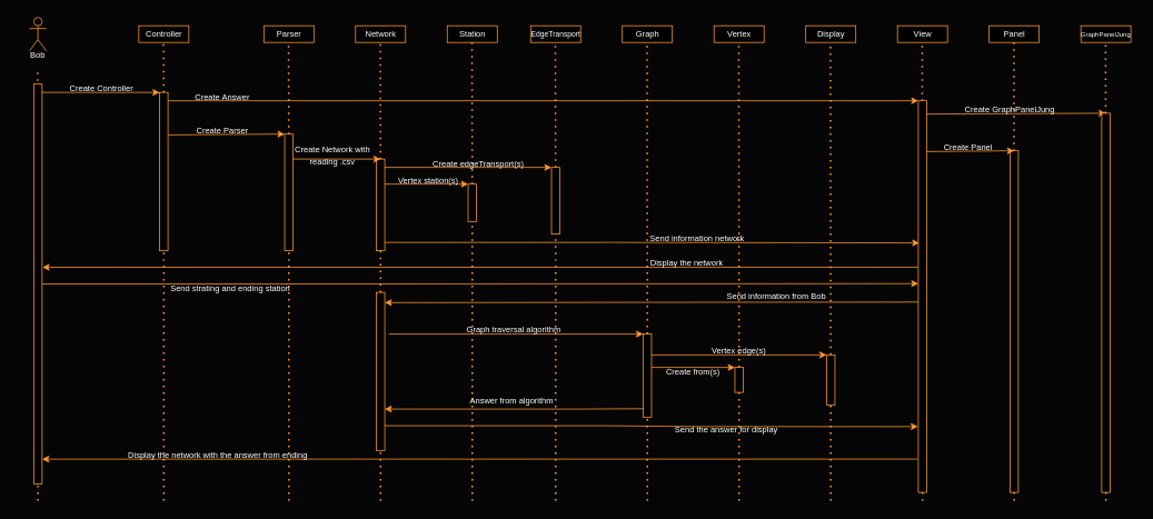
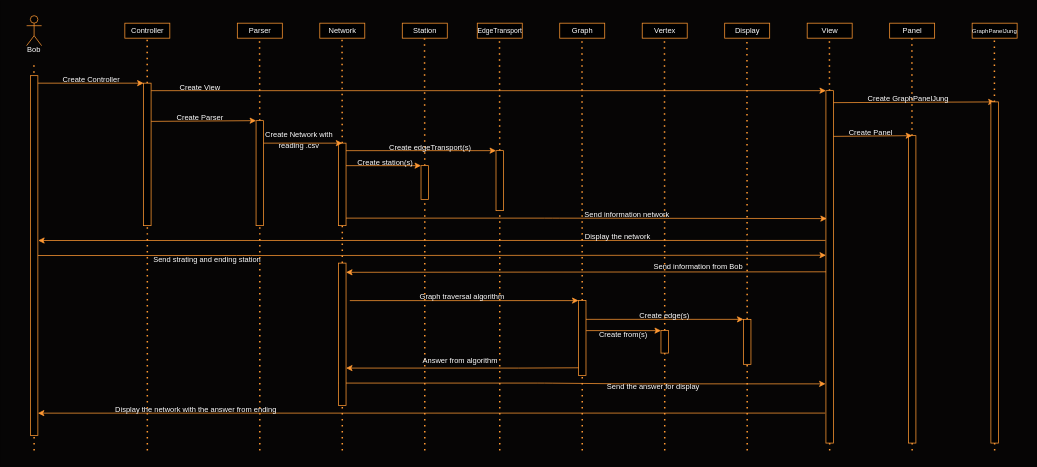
- <mxCell id="70" value="&lt;font style=&quot;font-size: 10px;&quot; color=&quot;#ffffff&quot;&gt;Create Answer&lt;/font&gt;" style="text;html=1;strokeColor=none;fillColor=none;align=center;verticalAlign=middle;whiteSpace=wrap;rounded=0;" vertex="1" parent="1"><mxGeometry x="208.5" y="110" width="115" height="10" as="geometry" /></mxCell>
+ <mxCell id="70" value="&lt;font style=&quot;font-size: 10px;&quot; color=&quot;#ffffff&quot;&gt;Create View&lt;/font&gt;" style="text;html=1;strokeColor=none;fillColor=none;align=center;verticalAlign=middle;whiteSpace=wrap;rounded=0;" vertex="1" parent="1"><mxGeometry x="208.5" y="110" width="115" height="10" as="geometry" /></mxCell>
- <mxCell id="73" value="&lt;font style=&quot;font-size: 10px;&quot; color=&quot;#ffffff&quot;&gt;Vertex station(s)&lt;/font&gt;" style="text;html=1;strokeColor=none;fillColor=none;align=center;verticalAlign=middle;whiteSpace=wrap;rounded=0;" vertex="1" parent="1"><mxGeometry x="456" y="210" width="115" height="10" as="geometry" /></mxCell>
+ <mxCell id="73" value="&lt;font style=&quot;font-size: 10px;&quot; color=&quot;#ffffff&quot;&gt;Create station(s)&lt;/font&gt;" style="text;html=1;strokeColor=none;fillColor=none;align=center;verticalAlign=middle;whiteSpace=wrap;rounded=0;" vertex="1" parent="1"><mxGeometry x="456" y="210" width="115" height="10" as="geometry" /></mxCell>
- <mxCell id="82" value="&lt;font style=&quot;font-size: 10px;&quot; color=&quot;#ffffff&quot;&gt;Vertex edge(s)&lt;/font&gt;" style="text;html=1;strokeColor=none;fillColor=none;align=center;verticalAlign=middle;whiteSpace=wrap;rounded=0;" vertex="1" parent="1"><mxGeometry x="811" y="415" width="150" height="10" as="geometry" /></mxCell>
+ <mxCell id="82" value="&lt;font style=&quot;font-size: 10px;&quot; color=&quot;#ffffff&quot;&gt;Create edge(s)&lt;/font&gt;" style="text;html=1;strokeColor=none;fillColor=none;align=center;verticalAlign=middle;whiteSpace=wrap;rounded=0;" vertex="1" parent="1"><mxGeometry x="811" y="415" width="150" height="10" as="geometry" /></mxCell>
